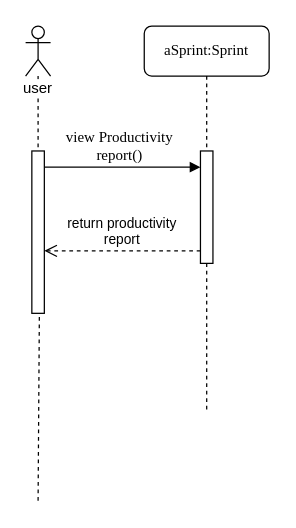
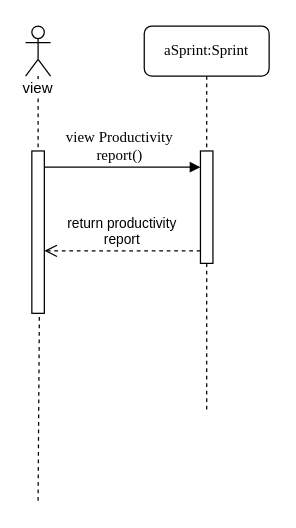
- <mxCell id="6" value="user" style="shape=umlLifeline;participant=umlActor;perimeter=lifelinePerimeter;whiteSpace=wrap;html=1;container=1;collapsible=0;recursiveResize=0;verticalAlign=top;spacingTop=36;labelBackgroundColor=#ffffff;outlineConnect=0;" vertex="1" parent="1"><mxGeometry x="20" y="20" width="20" height="100" as="geometry" /></mxCell>
+ <mxCell id="6" value="view" style="shape=umlLifeline;participant=umlActor;perimeter=lifelinePerimeter;whiteSpace=wrap;html=1;container=1;collapsible=0;recursiveResize=0;verticalAlign=top;spacingTop=36;labelBackgroundColor=#ffffff;outlineConnect=0;" vertex="1" parent="1"><mxGeometry x="20" y="20" width="20" height="100" as="geometry" /></mxCell>
